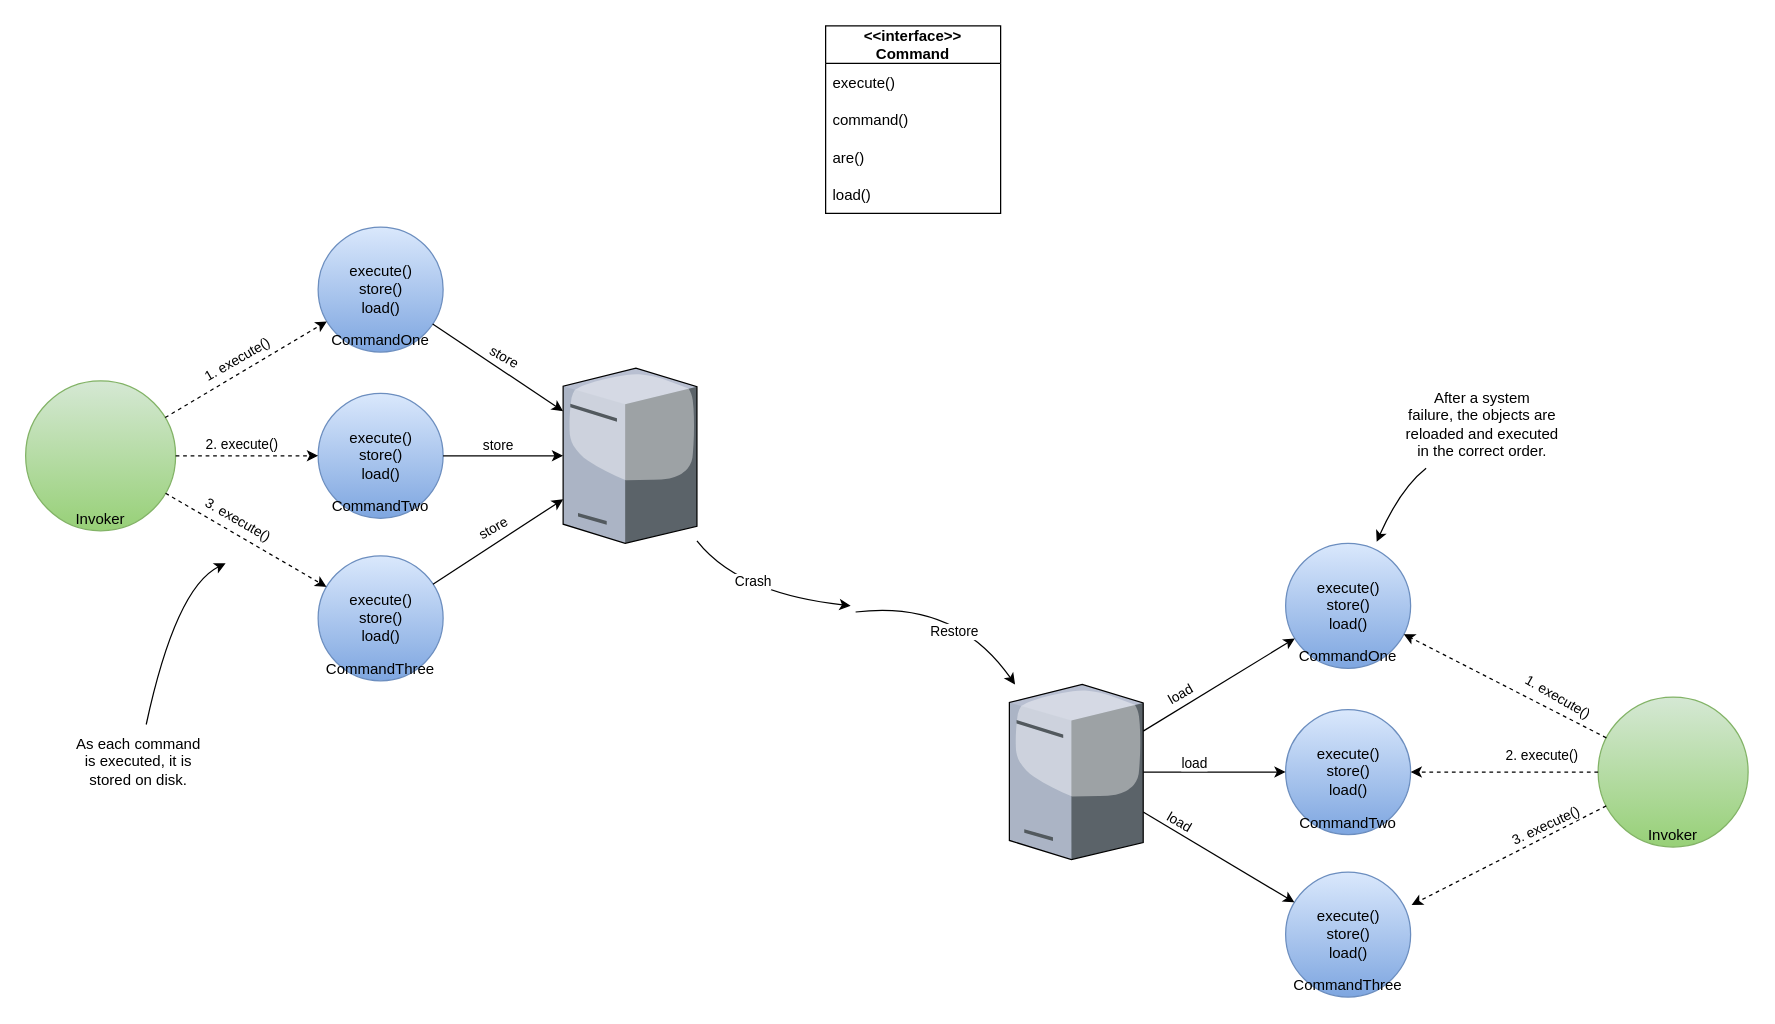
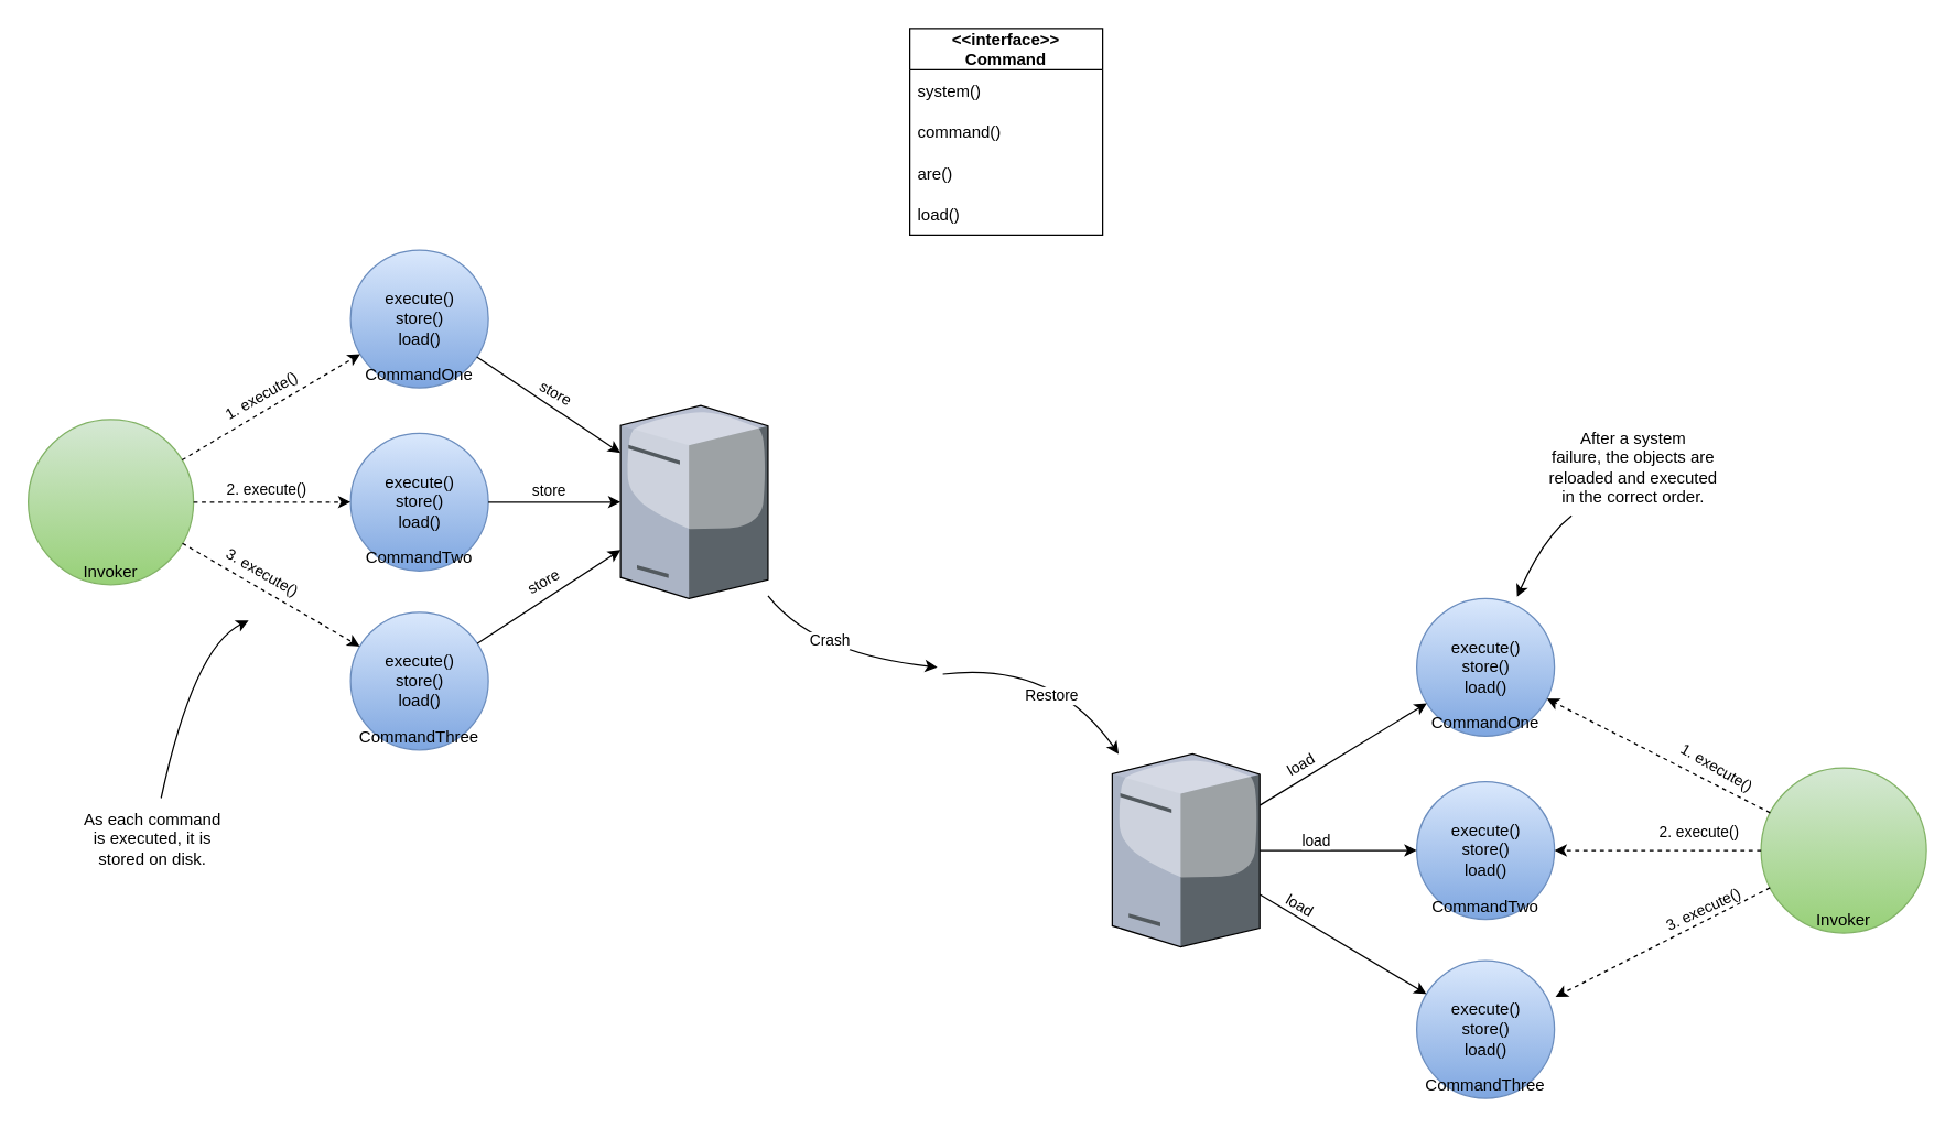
- <mxCell id="6" value="execute()" style="text;strokeColor=none;fillColor=none;align=left;verticalAlign=middle;spacingLeft=4;spacingRight=4;overflow=hidden;points=[[0,0.5],[1,0.5]];portConstraint=eastwest;rotatable=0;" vertex="1" parent="5"><mxGeometry y="30" width="140" height="30" as="geometry" /></mxCell>
+ <mxCell id="6" value="system()" style="text;strokeColor=none;fillColor=none;align=left;verticalAlign=middle;spacingLeft=4;spacingRight=4;overflow=hidden;points=[[0,0.5],[1,0.5]];portConstraint=eastwest;rotatable=0;" vertex="1" parent="5"><mxGeometry y="30" width="140" height="30" as="geometry" /></mxCell>
